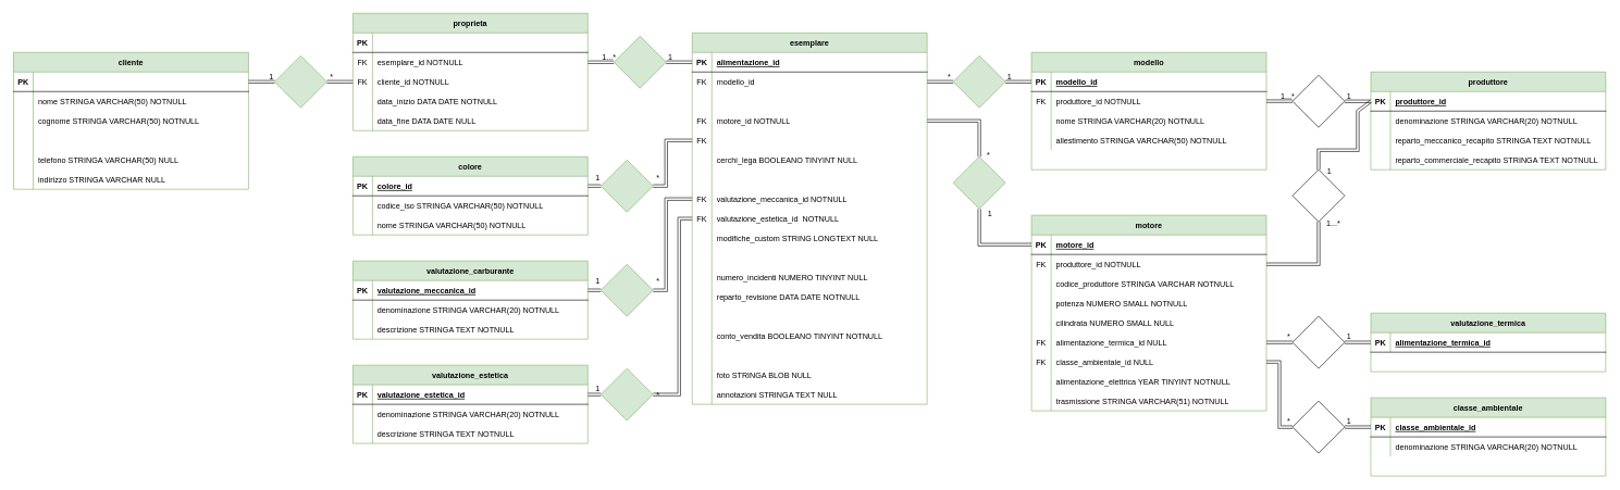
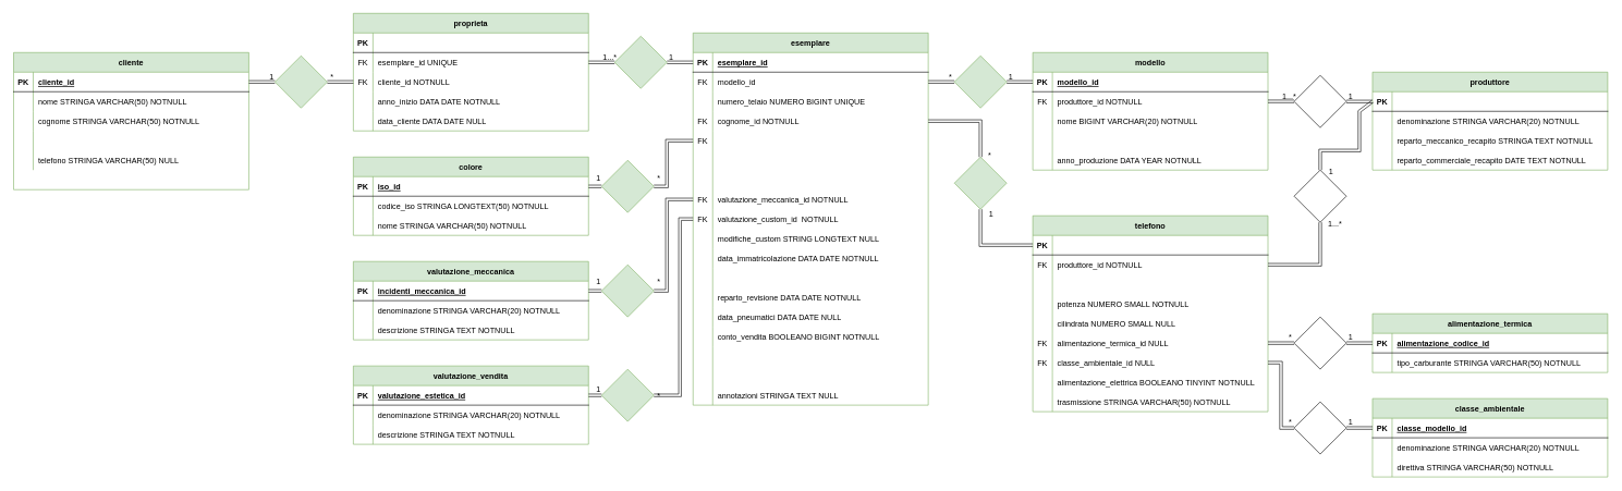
- <mxCell id="181" value="esemplare_id NOTNULL" style="shape=partialRectangle;connectable=0;top=0;left=0;bottom=0;right=0;align=left;spacingLeft=6;overflow=hidden;strokeColor=#82b366;fillColor=none;" vertex="1" parent="179"><mxGeometry x="30" width="330" height="30" as="geometry" /></mxCell>
+ <mxCell id="181" value="esemplare_id UNIQUE" style="shape=partialRectangle;connectable=0;top=0;left=0;bottom=0;right=0;align=left;spacingLeft=6;overflow=hidden;strokeColor=#82b366;fillColor=none;" vertex="1" parent="179"><mxGeometry x="30" width="330" height="30" as="geometry" /></mxCell>
- <mxCell id="21" value="alimentazione_id" style="shape=partialRectangle;connectable=0;top=0;left=0;bottom=0;right=0;align=left;spacingLeft=6;fontStyle=5;overflow=hidden;fillColor=none;" vertex="1" parent="19"><mxGeometry x="30" width="330" height="30" as="geometry" /></mxCell>
+ <mxCell id="21" value="esemplare_id" style="shape=partialRectangle;connectable=0;top=0;left=0;bottom=0;right=0;align=left;spacingLeft=6;fontStyle=5;overflow=hidden;fillColor=none;" vertex="1" parent="19"><mxGeometry x="30" width="330" height="30" as="geometry" /></mxCell>
+ <mxCell id="101" value="cliente_id" style="shape=partialRectangle;connectable=0;fillColor=none;top=0;left=0;bottom=0;right=0;align=left;spacingLeft=6;fontStyle=5;overflow=hidden;" vertex="1" parent="99"><mxGeometry x="30" width="330" height="30" as="geometry" /></mxCell>
+ <mxCell id="27" value="numero_telaio           NUMERO          BIGINT              UNIQUE" style="shape=partialRectangle;connectable=0;top=0;left=0;bottom=0;right=0;align=left;spacingLeft=6;overflow=hidden;strokeColor=#82b366;fillColor=none;" vertex="1" parent="25"><mxGeometry x="30" width="330" height="30" as="geometry" /></mxCell>
- <mxCell id="166" value="produttore_id" style="shape=partialRectangle;connectable=0;fillColor=none;top=0;left=0;bottom=0;right=0;align=left;spacingLeft=6;fontStyle=5;overflow=hidden;" vertex="1" parent="164"><mxGeometry x="30" width="330" height="30" as="geometry" /></mxCell>
- <mxCell id="187" value="data_inizio DATA DATE NOTNULL" style="shape=partialRectangle;connectable=0;top=0;left=0;bottom=0;right=0;align=left;spacingLeft=6;overflow=hidden;strokeColor=#82b366;fillColor=none;" vertex="1" parent="185"><mxGeometry x="30" width="330" height="30" as="geometry" /></mxCell>
+ <mxCell id="187" value="anno_inizio DATA DATE NOTNULL" style="shape=partialRectangle;connectable=0;top=0;left=0;bottom=0;right=0;align=left;spacingLeft=6;overflow=hidden;strokeColor=#82b366;fillColor=none;" vertex="1" parent="185"><mxGeometry x="30" width="330" height="30" as="geometry" /></mxCell>
- <mxCell id="190" value="data_fine DATA DATE NULL" style="shape=partialRectangle;connectable=0;top=0;left=0;bottom=0;right=0;align=left;spacingLeft=6;overflow=hidden;strokeColor=#82b366;fillColor=none;" vertex="1" parent="188"><mxGeometry x="30" width="330" height="30" as="geometry" /></mxCell>
+ <mxCell id="190" value="data_cliente DATA DATE NULL" style="shape=partialRectangle;connectable=0;top=0;left=0;bottom=0;right=0;align=left;spacingLeft=6;overflow=hidden;strokeColor=#82b366;fillColor=none;" vertex="1" parent="188"><mxGeometry x="30" width="330" height="30" as="geometry" /></mxCell>
- <mxCell id="30" value="motore_id NOTNULL" style="shape=partialRectangle;connectable=0;top=0;left=0;bottom=0;right=0;align=left;spacingLeft=6;overflow=hidden;strokeColor=#82b366;fillColor=none;" vertex="1" parent="28"><mxGeometry x="30" width="330" height="30" as="geometry" /></mxCell>
+ <mxCell id="30" value="cognome_id NOTNULL" style="shape=partialRectangle;connectable=0;top=0;left=0;bottom=0;right=0;align=left;spacingLeft=6;overflow=hidden;strokeColor=#82b366;fillColor=none;" vertex="1" parent="28"><mxGeometry x="30" width="330" height="30" as="geometry" /></mxCell>
- <mxCell id="11" value="nome STRINGA         VARCHAR(20)         NOTNULL" style="shape=partialRectangle;connectable=0;top=0;left=0;bottom=0;right=0;align=left;spacingLeft=6;overflow=hidden;fillColor=none;" vertex="1" parent="9"><mxGeometry x="30" width="330" height="30" as="geometry" /></mxCell>
+ <mxCell id="11" value="nome BIGINT         VARCHAR(20)         NOTNULL" style="shape=partialRectangle;connectable=0;top=0;left=0;bottom=0;right=0;align=left;spacingLeft=6;overflow=hidden;fillColor=none;" vertex="1" parent="9"><mxGeometry x="30" width="330" height="30" as="geometry" /></mxCell>
- <mxCell id="14" value="allestimento STRINGA VARCHAR(50) NOTNULL" style="shape=partialRectangle;connectable=0;top=0;left=0;bottom=0;right=0;align=left;spacingLeft=6;overflow=hidden;fillColor=none;" vertex="1" parent="12"><mxGeometry x="30" width="330" height="30" as="geometry" /></mxCell>
- <mxCell id="35" value="cerchi_lega                BOOLEANO        TINYINT             NULL" style="shape=partialRectangle;connectable=0;top=0;left=0;bottom=0;right=0;align=left;spacingLeft=6;overflow=hidden;strokeColor=#82b366;fillColor=none;" vertex="1" parent="33"><mxGeometry x="30" width="330" height="30" as="geometry" /></mxCell>
+ <mxCell id="17" value="anno_produzione         DATA            YEAR                NOTNULL" style="shape=partialRectangle;connectable=0;top=0;left=0;bottom=0;right=0;align=left;spacingLeft=6;overflow=hidden;fillColor=none;" vertex="1" parent="15"><mxGeometry x="30" width="330" height="30" as="geometry" /></mxCell>
- <mxCell id="175" value="reparto_commerciale_recapito STRINGA TEXT NOTNULL" style="shape=partialRectangle;connectable=0;top=0;left=0;bottom=0;right=0;align=left;spacingLeft=6;overflow=hidden;fillColor=none;" vertex="1" parent="173"><mxGeometry x="30" width="330" height="30" as="geometry" /></mxCell>
+ <mxCell id="175" value="reparto_commerciale_recapito DATE TEXT NOTNULL" style="shape=partialRectangle;connectable=0;top=0;left=0;bottom=0;right=0;align=left;spacingLeft=6;overflow=hidden;fillColor=none;" vertex="1" parent="173"><mxGeometry x="30" width="330" height="30" as="geometry" /></mxCell>
- <mxCell id="115" value="indirizzo STRINGA          VARCHAR             NULL" style="shape=partialRectangle;connectable=0;top=0;left=0;bottom=0;right=0;align=left;spacingLeft=6;overflow=hidden;strokeColor=#82b366;fillColor=none;" vertex="1" parent="113"><mxGeometry x="30" width="330" height="30" as="geometry" /></mxCell>
- <mxCell id="129" value="colore_id" style="shape=partialRectangle;connectable=0;fillColor=none;top=0;left=0;bottom=0;right=0;align=left;spacingLeft=6;fontStyle=5;overflow=hidden;" vertex="1" parent="127"><mxGeometry x="30" width="330" height="30" as="geometry" /></mxCell>
+ <mxCell id="129" value="iso_id" style="shape=partialRectangle;connectable=0;fillColor=none;top=0;left=0;bottom=0;right=0;align=left;spacingLeft=6;fontStyle=5;overflow=hidden;" vertex="1" parent="127"><mxGeometry x="30" width="330" height="30" as="geometry" /></mxCell>
- <mxCell id="132" value="codice_iso STRINGA VARCHAR(50) NOTNULL" style="shape=partialRectangle;connectable=0;fillColor=none;top=0;left=0;bottom=0;right=0;align=left;spacingLeft=6;overflow=hidden;" vertex="1" parent="130"><mxGeometry x="30" width="330" height="30" as="geometry" /></mxCell>
+ <mxCell id="132" value="codice_iso STRINGA LONGTEXT(50) NOTNULL" style="shape=partialRectangle;connectable=0;fillColor=none;top=0;left=0;bottom=0;right=0;align=left;spacingLeft=6;overflow=hidden;" vertex="1" parent="130"><mxGeometry x="30" width="330" height="30" as="geometry" /></mxCell>
- <mxCell id="43" value="valutazione_estetica_id  NOTNULL" style="shape=partialRectangle;connectable=0;top=0;left=0;bottom=0;right=0;align=left;spacingLeft=6;overflow=hidden;strokeColor=#82b366;fillColor=none;" vertex="1" parent="41"><mxGeometry x="30" width="330" height="30" as="geometry" /></mxCell>
+ <mxCell id="43" value="valutazione_custom_id  NOTNULL" style="shape=partialRectangle;connectable=0;top=0;left=0;bottom=0;right=0;align=left;spacingLeft=6;overflow=hidden;strokeColor=#82b366;fillColor=none;" vertex="1" parent="41"><mxGeometry x="30" width="330" height="30" as="geometry" /></mxCell>
- <mxCell id="70" value="motore" style="shape=table;startSize=30;container=1;collapsible=1;childLayout=tableLayout;fixedRows=1;rowLines=0;fontStyle=1;align=center;resizeLast=1;fillColor=#d5e8d4;strokeColor=#82b366;" vertex="1" parent="1"><mxGeometry x="1580" y="330" width="360" height="300" as="geometry"><mxRectangle x="790" y="20" width="120" height="30" as="alternateBounds" /></mxGeometry></mxCell>
+ <mxCell id="70" value="telefono" style="shape=table;startSize=30;container=1;collapsible=1;childLayout=tableLayout;fixedRows=1;rowLines=0;fontStyle=1;align=center;resizeLast=1;fillColor=#d5e8d4;strokeColor=#82b366;" vertex="1" parent="1"><mxGeometry x="1580" y="330" width="360" height="300" as="geometry"><mxRectangle x="790" y="20" width="120" height="30" as="alternateBounds" /></mxGeometry></mxCell>
- <mxCell id="73" value="motore_id" style="shape=partialRectangle;connectable=0;fillColor=none;top=0;left=0;bottom=0;right=0;align=left;spacingLeft=6;fontStyle=5;overflow=hidden;" vertex="1" parent="71"><mxGeometry x="30" width="330" height="30" as="geometry" /></mxCell>
+ <mxCell id="49" value="data_immatricolazione   DATA            DATE                NOTNULL" style="shape=partialRectangle;connectable=0;top=0;left=0;bottom=0;right=0;align=left;spacingLeft=6;overflow=hidden;strokeColor=#82b366;fillColor=none;" vertex="1" parent="47"><mxGeometry x="30" width="330" height="30" as="geometry" /></mxCell>
- <mxCell id="116" value="valutazione_carburante" style="shape=table;startSize=30;container=1;collapsible=1;childLayout=tableLayout;fixedRows=1;rowLines=0;fontStyle=1;align=center;resizeLast=1;fillColor=#d5e8d4;strokeColor=#82b366;" vertex="1" parent="1"><mxGeometry x="540" y="400" width="360" height="120" as="geometry" /></mxCell>
+ <mxCell id="116" value="valutazione_meccanica" style="shape=table;startSize=30;container=1;collapsible=1;childLayout=tableLayout;fixedRows=1;rowLines=0;fontStyle=1;align=center;resizeLast=1;fillColor=#d5e8d4;strokeColor=#82b366;" vertex="1" parent="1"><mxGeometry x="540" y="400" width="360" height="120" as="geometry" /></mxCell>
- <mxCell id="52" value="numero_incidenti        NUMERO          TINYINT             NULL" style="shape=partialRectangle;connectable=0;top=0;left=0;bottom=0;right=0;align=left;spacingLeft=6;overflow=hidden;strokeColor=#82b366;fillColor=none;" vertex="1" parent="50"><mxGeometry x="30" width="330" height="30" as="geometry" /></mxCell>
- <mxCell id="79" value="codice_produttore STRINGA VARCHAR NOTNULL" style="shape=partialRectangle;connectable=0;fillColor=none;top=0;left=0;bottom=0;right=0;align=left;spacingLeft=6;overflow=hidden;" vertex="1" parent="77"><mxGeometry x="30" width="330" height="30" as="geometry" /></mxCell>
- <mxCell id="119" value="valutazione_meccanica_id" style="shape=partialRectangle;connectable=0;fillColor=none;top=0;left=0;bottom=0;right=0;align=left;spacingLeft=6;fontStyle=5;overflow=hidden;" vertex="1" parent="117"><mxGeometry x="30" width="330" height="30" as="geometry" /></mxCell>
+ <mxCell id="119" value="incidenti_meccanica_id" style="shape=partialRectangle;connectable=0;fillColor=none;top=0;left=0;bottom=0;right=0;align=left;spacingLeft=6;fontStyle=5;overflow=hidden;" vertex="1" parent="117"><mxGeometry x="30" width="330" height="30" as="geometry" /></mxCell>
+ <mxCell id="58" value="data_pneumatici         DATA            DATE                NULL" style="shape=partialRectangle;connectable=0;top=0;left=0;bottom=0;right=0;align=left;spacingLeft=6;overflow=hidden;strokeColor=#82b366;fillColor=none;" vertex="1" parent="56"><mxGeometry x="30" width="330" height="30" as="geometry" /></mxCell>
- <mxCell id="136" value="valutazione_termica" style="shape=table;startSize=30;container=1;collapsible=1;childLayout=tableLayout;fixedRows=1;rowLines=0;fontStyle=1;align=center;resizeLast=1;fillColor=#d5e8d4;strokeColor=#82b366;" vertex="1" parent="1"><mxGeometry x="2100" y="480" width="360" height="90" as="geometry" /></mxCell>
+ <mxCell id="136" value="alimentazione_termica" style="shape=table;startSize=30;container=1;collapsible=1;childLayout=tableLayout;fixedRows=1;rowLines=0;fontStyle=1;align=center;resizeLast=1;fillColor=#d5e8d4;strokeColor=#82b366;" vertex="1" parent="1"><mxGeometry x="2100" y="480" width="360" height="90" as="geometry" /></mxCell>
- <mxCell id="61" value="conto_vendita           BOOLEANO        TINYINT             NOTNULL" style="shape=partialRectangle;connectable=0;top=0;left=0;bottom=0;right=0;align=left;spacingLeft=6;overflow=hidden;strokeColor=#82b366;fillColor=none;" vertex="1" parent="59"><mxGeometry x="30" width="330" height="30" as="geometry" /></mxCell>
+ <mxCell id="61" value="conto_vendita           BOOLEANO        BIGINT             NOTNULL" style="shape=partialRectangle;connectable=0;top=0;left=0;bottom=0;right=0;align=left;spacingLeft=6;overflow=hidden;strokeColor=#82b366;fillColor=none;" vertex="1" parent="59"><mxGeometry x="30" width="330" height="30" as="geometry" /></mxCell>
- <mxCell id="139" value="alimentazione_termica_id" style="shape=partialRectangle;connectable=0;fillColor=none;top=0;left=0;bottom=0;right=0;align=left;spacingLeft=6;fontStyle=5;overflow=hidden;" vertex="1" parent="137"><mxGeometry x="30" width="330" height="30" as="geometry" /></mxCell>
+ <mxCell id="139" value="alimentazione_codice_id" style="shape=partialRectangle;connectable=0;fillColor=none;top=0;left=0;bottom=0;right=0;align=left;spacingLeft=6;fontStyle=5;overflow=hidden;" vertex="1" parent="137"><mxGeometry x="30" width="330" height="30" as="geometry" /></mxCell>
+ <mxCell id="142" value="tipo_carburante STRINGA VARCHAR(50) NOTNULL" style="shape=partialRectangle;connectable=0;fillColor=none;top=0;left=0;bottom=0;right=0;align=left;spacingLeft=6;overflow=hidden;" vertex="1" parent="140"><mxGeometry x="30" width="330" height="30" as="geometry" /></mxCell>
- <mxCell id="66" value="foto                    STRINGA         BLOB                NULL" style="shape=partialRectangle;connectable=0;top=0;left=0;bottom=0;right=0;align=left;spacingLeft=6;overflow=hidden;strokeColor=#82b366;fillColor=none;" vertex="1" parent="64"><mxGeometry x="30" width="330" height="30" as="geometry" /></mxCell>
- <mxCell id="153" value="valutazione_estetica" style="shape=table;startSize=30;container=1;collapsible=1;childLayout=tableLayout;fixedRows=1;rowLines=0;fontStyle=1;align=center;resizeLast=1;fillColor=#d5e8d4;strokeColor=#82b366;" vertex="1" parent="1"><mxGeometry x="540" y="560" width="360" height="120" as="geometry" /></mxCell>
+ <mxCell id="153" value="valutazione_vendita" style="shape=table;startSize=30;container=1;collapsible=1;childLayout=tableLayout;fixedRows=1;rowLines=0;fontStyle=1;align=center;resizeLast=1;fillColor=#d5e8d4;strokeColor=#82b366;" vertex="1" parent="1"><mxGeometry x="540" y="560" width="360" height="120" as="geometry" /></mxCell>
- <mxCell id="94" value="alimentazione_elettrica YEAR TINYINT NOTNULL" style="shape=partialRectangle;connectable=0;fillColor=none;top=0;left=0;bottom=0;right=0;align=left;spacingLeft=6;overflow=hidden;" vertex="1" parent="92"><mxGeometry x="30" width="330" height="30" as="geometry" /></mxCell>
+ <mxCell id="94" value="alimentazione_elettrica BOOLEANO TINYINT NOTNULL" style="shape=partialRectangle;connectable=0;fillColor=none;top=0;left=0;bottom=0;right=0;align=left;spacingLeft=6;overflow=hidden;" vertex="1" parent="92"><mxGeometry x="30" width="330" height="30" as="geometry" /></mxCell>
- <mxCell id="97" value="trasmissione STRINGA VARCHAR(51) NOTNULL" style="shape=partialRectangle;connectable=0;fillColor=none;top=0;left=0;bottom=0;right=0;align=left;spacingLeft=6;overflow=hidden;" vertex="1" parent="95"><mxGeometry x="30" width="330" height="30" as="geometry" /></mxCell>
+ <mxCell id="97" value="trasmissione STRINGA VARCHAR(50) NOTNULL" style="shape=partialRectangle;connectable=0;fillColor=none;top=0;left=0;bottom=0;right=0;align=left;spacingLeft=6;overflow=hidden;" vertex="1" parent="95"><mxGeometry x="30" width="330" height="30" as="geometry" /></mxCell>
- <mxCell id="146" value="classe_ambientale_id" style="shape=partialRectangle;connectable=0;top=0;left=0;bottom=0;right=0;align=left;spacingLeft=6;fontStyle=5;overflow=hidden;fillColor=none;" vertex="1" parent="144"><mxGeometry x="30" width="330" height="30" as="geometry" /></mxCell>
+ <mxCell id="146" value="classe_modello_id" style="shape=partialRectangle;connectable=0;top=0;left=0;bottom=0;right=0;align=left;spacingLeft=6;fontStyle=5;overflow=hidden;fillColor=none;" vertex="1" parent="144"><mxGeometry x="30" width="330" height="30" as="geometry" /></mxCell>
+ <mxCell id="152" value="direttiva STRINGA         VARCHAR(50)         NOTNULL" style="shape=partialRectangle;connectable=0;top=0;left=0;bottom=0;right=0;align=left;spacingLeft=6;overflow=hidden;fillColor=none;" vertex="1" parent="150"><mxGeometry x="30" width="330" height="30" as="geometry" /></mxCell>
